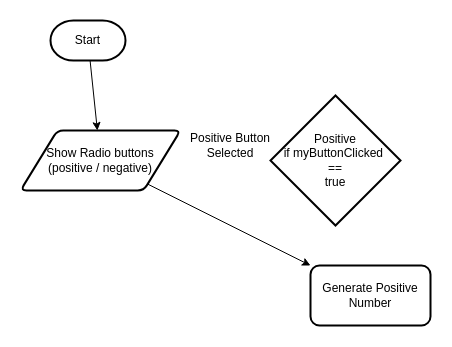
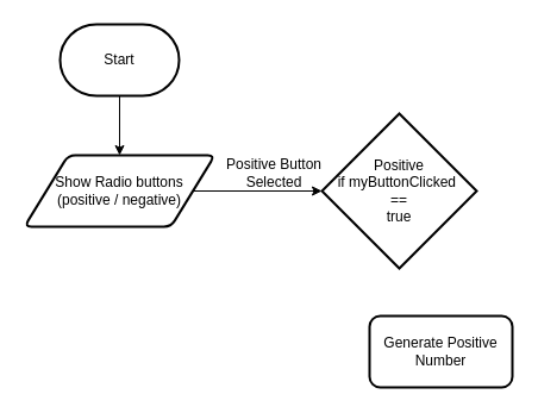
- <mxCell id="3" value="Start" style="strokeWidth=2;html=1;shape=mxgraph.flowchart.terminator;whiteSpace=wrap;" parent="1" vertex="1"><mxGeometry x="50" y="20" width="75" height="40" as="geometry" /></mxCell>
+ <mxCell id="3" value="Start" style="strokeWidth=2;html=1;shape=mxgraph.flowchart.terminator;whiteSpace=wrap;" parent="1" vertex="1"><mxGeometry x="50" y="20" width="100" height="60" as="geometry" /></mxCell>
- <mxCell id="4" value="" style="edgeStyle=none;html=1;" edge="1" parent="1" source="5" target="8"><mxGeometry relative="1" as="geometry" /></mxCell>
+ <mxCell id="4" value="" style="edgeStyle=none;html=1;" edge="1" parent="1" source="5" target="6"><mxGeometry relative="1" as="geometry" /></mxCell>
